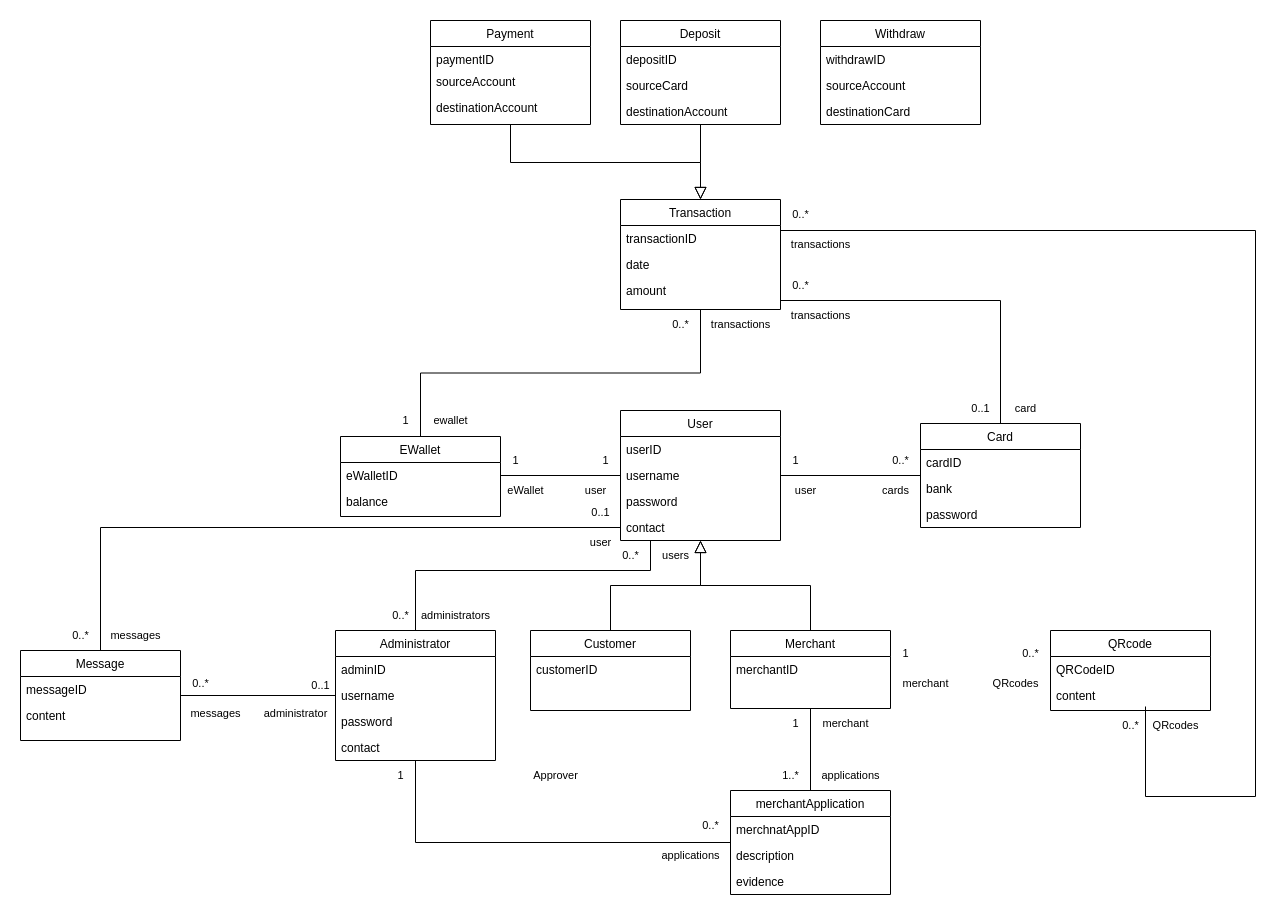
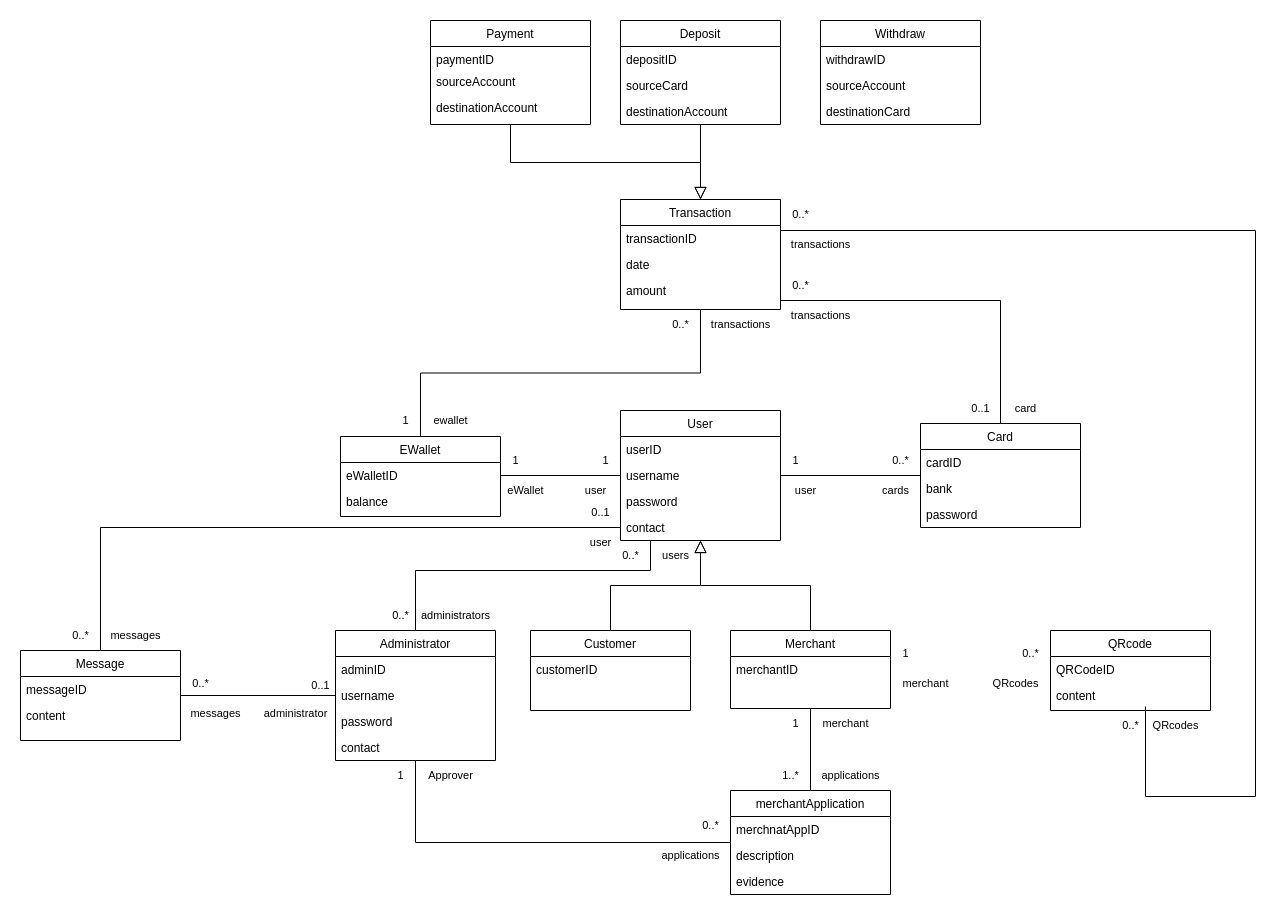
- <mxCell id="103" value="Approver" style="text;html=1;align=center;verticalAlign=middle;resizable=0;points=[];autosize=1;strokeColor=none;fillColor=none;fontSize=11;fontFamily=Helvetica;fontColor=default;" vertex="1" parent="1"><mxGeometry x="520" y="760" width="70" height="30" as="geometry" /></mxCell>
+ <mxCell id="103" value="Approver" style="text;html=1;align=center;verticalAlign=middle;resizable=0;points=[];autosize=1;strokeColor=none;fillColor=none;fontSize=11;fontFamily=Helvetica;fontColor=default;" vertex="1" parent="1"><mxGeometry x="415" y="760" width="70" height="30" as="geometry" /></mxCell>
